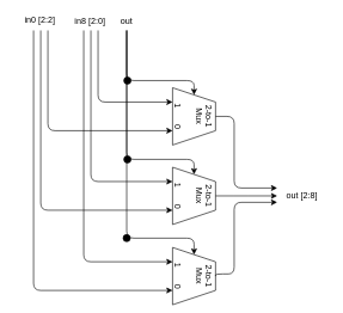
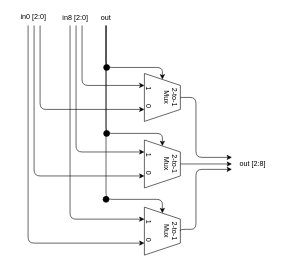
- <mxCell id="13" value="in0 [2:2]" style="text;html=1;strokeColor=none;fillColor=none;align=center;verticalAlign=middle;whiteSpace=wrap;rounded=0;" parent="1" vertex="1"><mxGeometry x="20" y="21" width="70" height="14" as="geometry" /></mxCell>
+ <mxCell id="13" value="in0 [2:0]" style="text;html=1;strokeColor=none;fillColor=none;align=center;verticalAlign=middle;whiteSpace=wrap;rounded=0;" parent="1" vertex="1"><mxGeometry x="20" y="21" width="70" height="14" as="geometry" /></mxCell>
